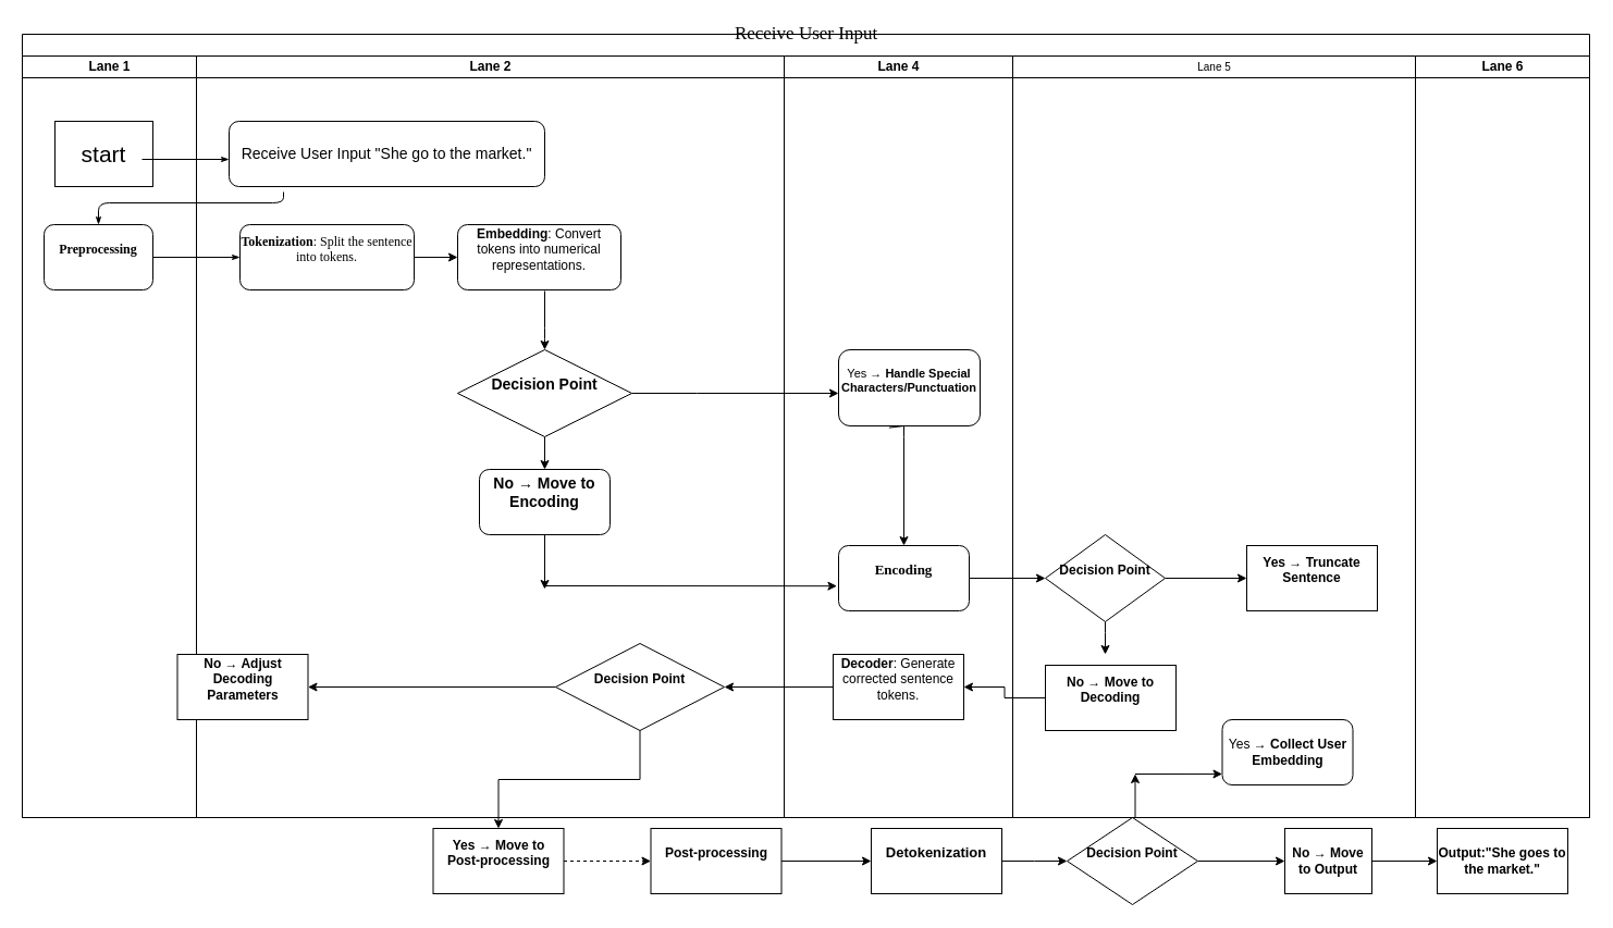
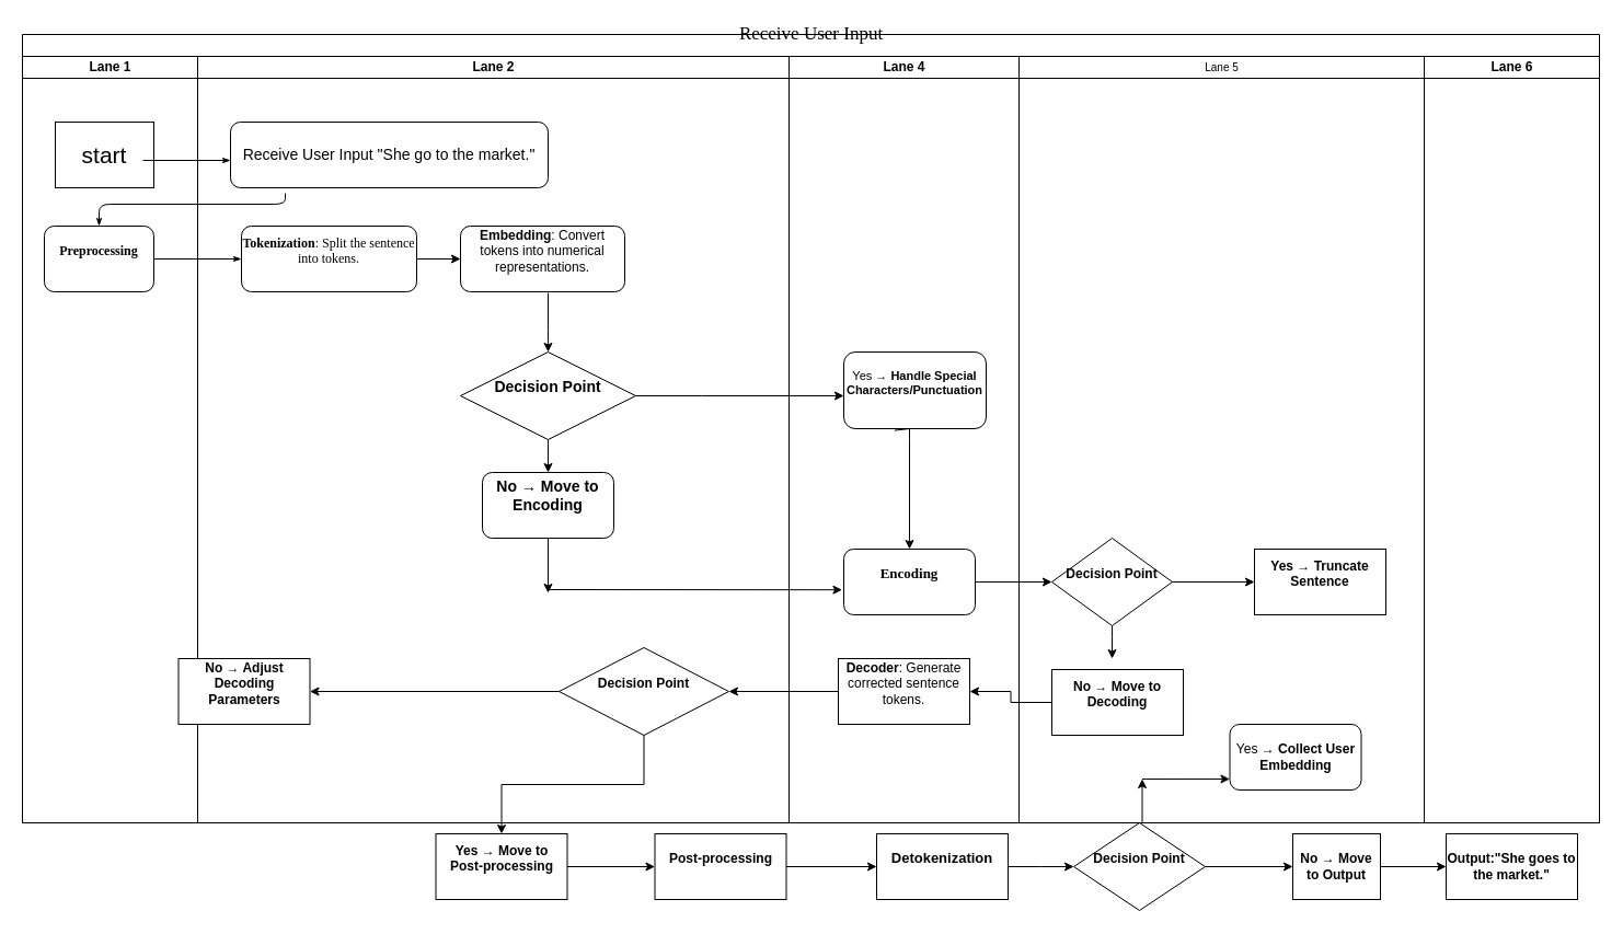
- <mxCell id="19" value="" style="edgeStyle=orthogonalEdgeStyle;rounded=0;orthogonalLoop=1;jettySize=auto;html=1;dashed=1;" edge="1" parent="9" source="20" target="21"><mxGeometry relative="1" as="geometry" /></mxCell>
+ <mxCell id="19" value="" style="edgeStyle=orthogonalEdgeStyle;rounded=0;orthogonalLoop=1;jettySize=auto;html=1;" edge="1" parent="9" source="20" target="21"><mxGeometry relative="1" as="geometry" /></mxCell>
